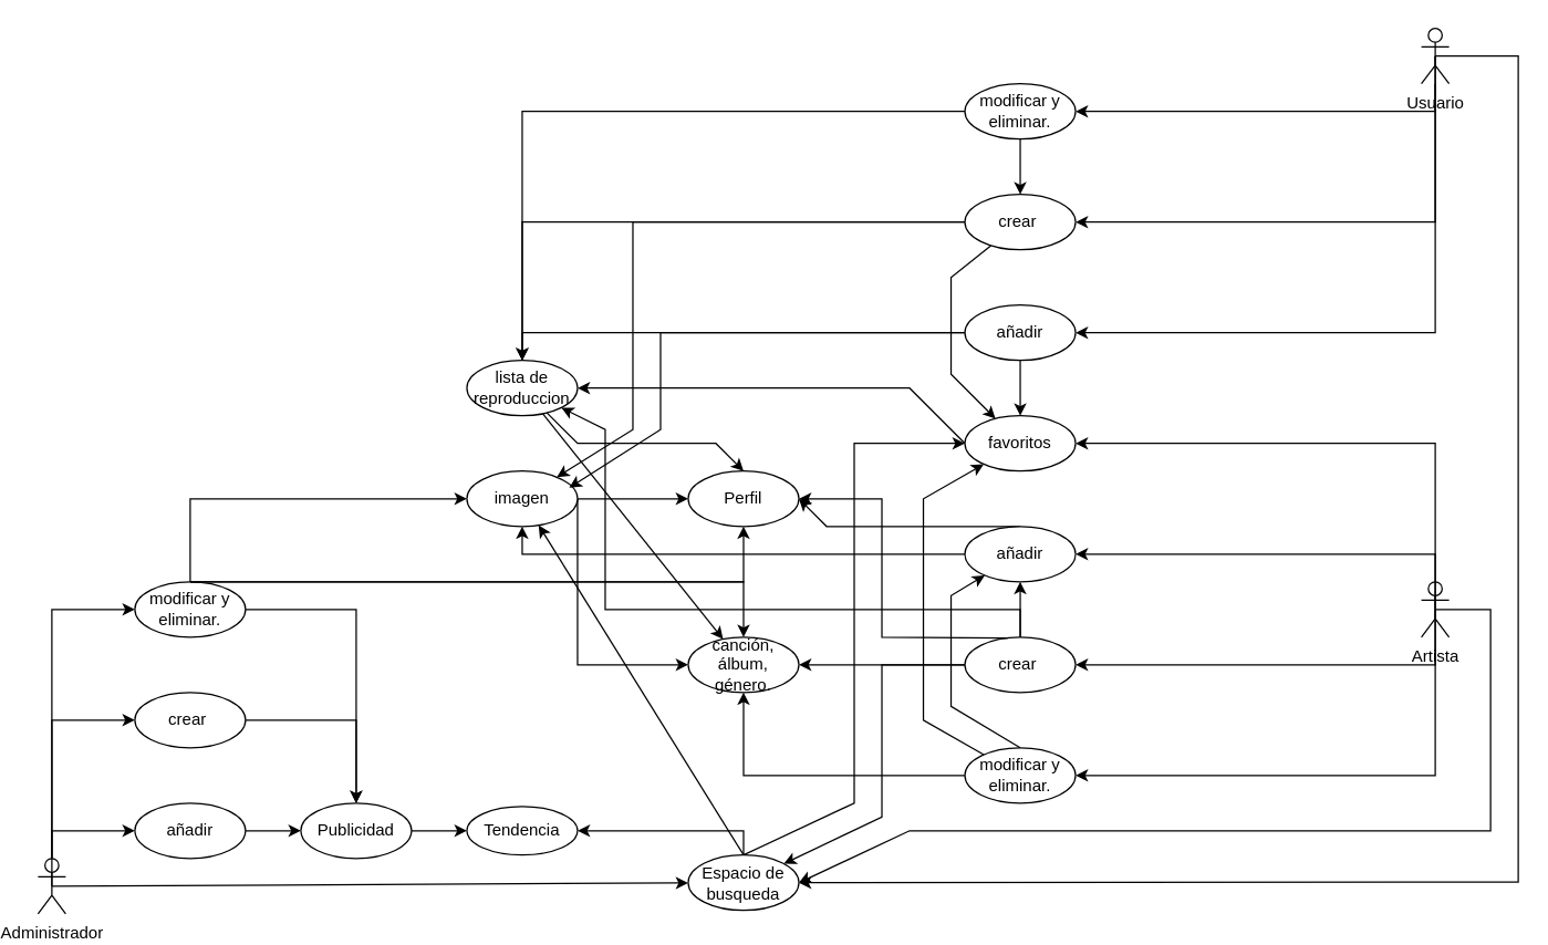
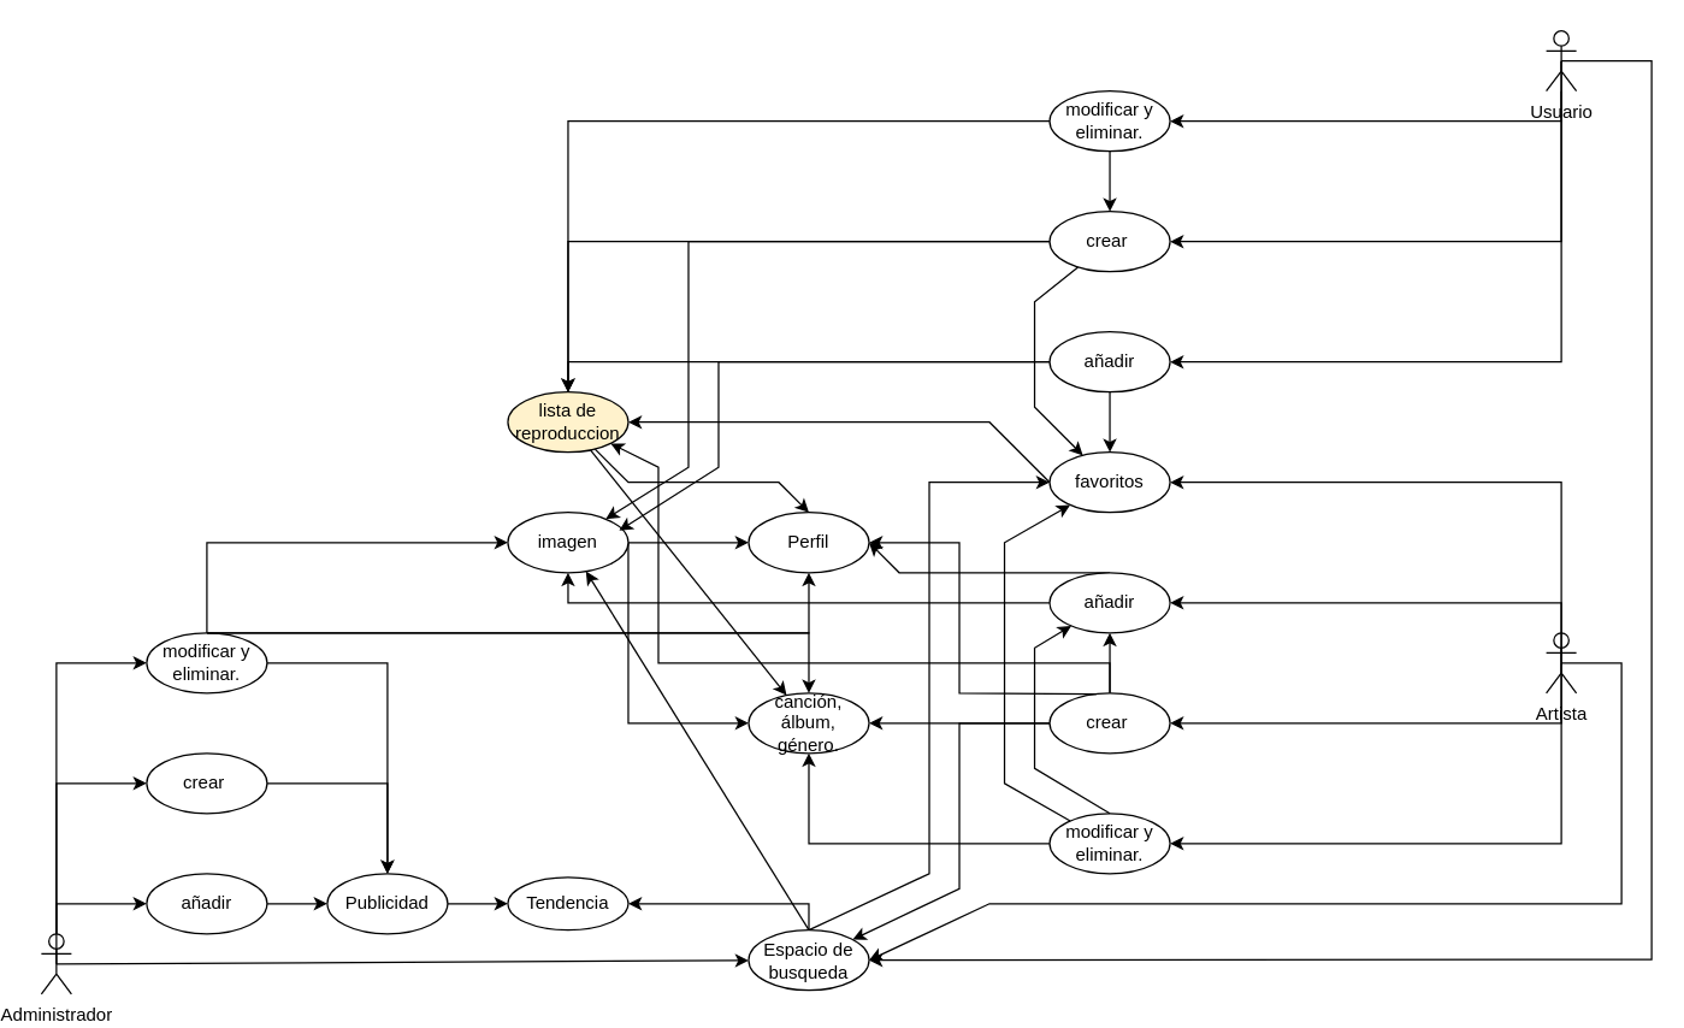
- <mxCell id="35" value="lista de reproduccion" style="ellipse;whiteSpace=wrap;html=1;" parent="1" vertex="1"><mxGeometry x="330" y="260" width="80" height="40" as="geometry" /></mxCell>
+ <mxCell id="35" value="lista de reproduccion" style="ellipse;whiteSpace=wrap;html=1;fillColor=#fff2cc;" parent="1" vertex="1"><mxGeometry x="330" y="260" width="80" height="40" as="geometry" /></mxCell>
